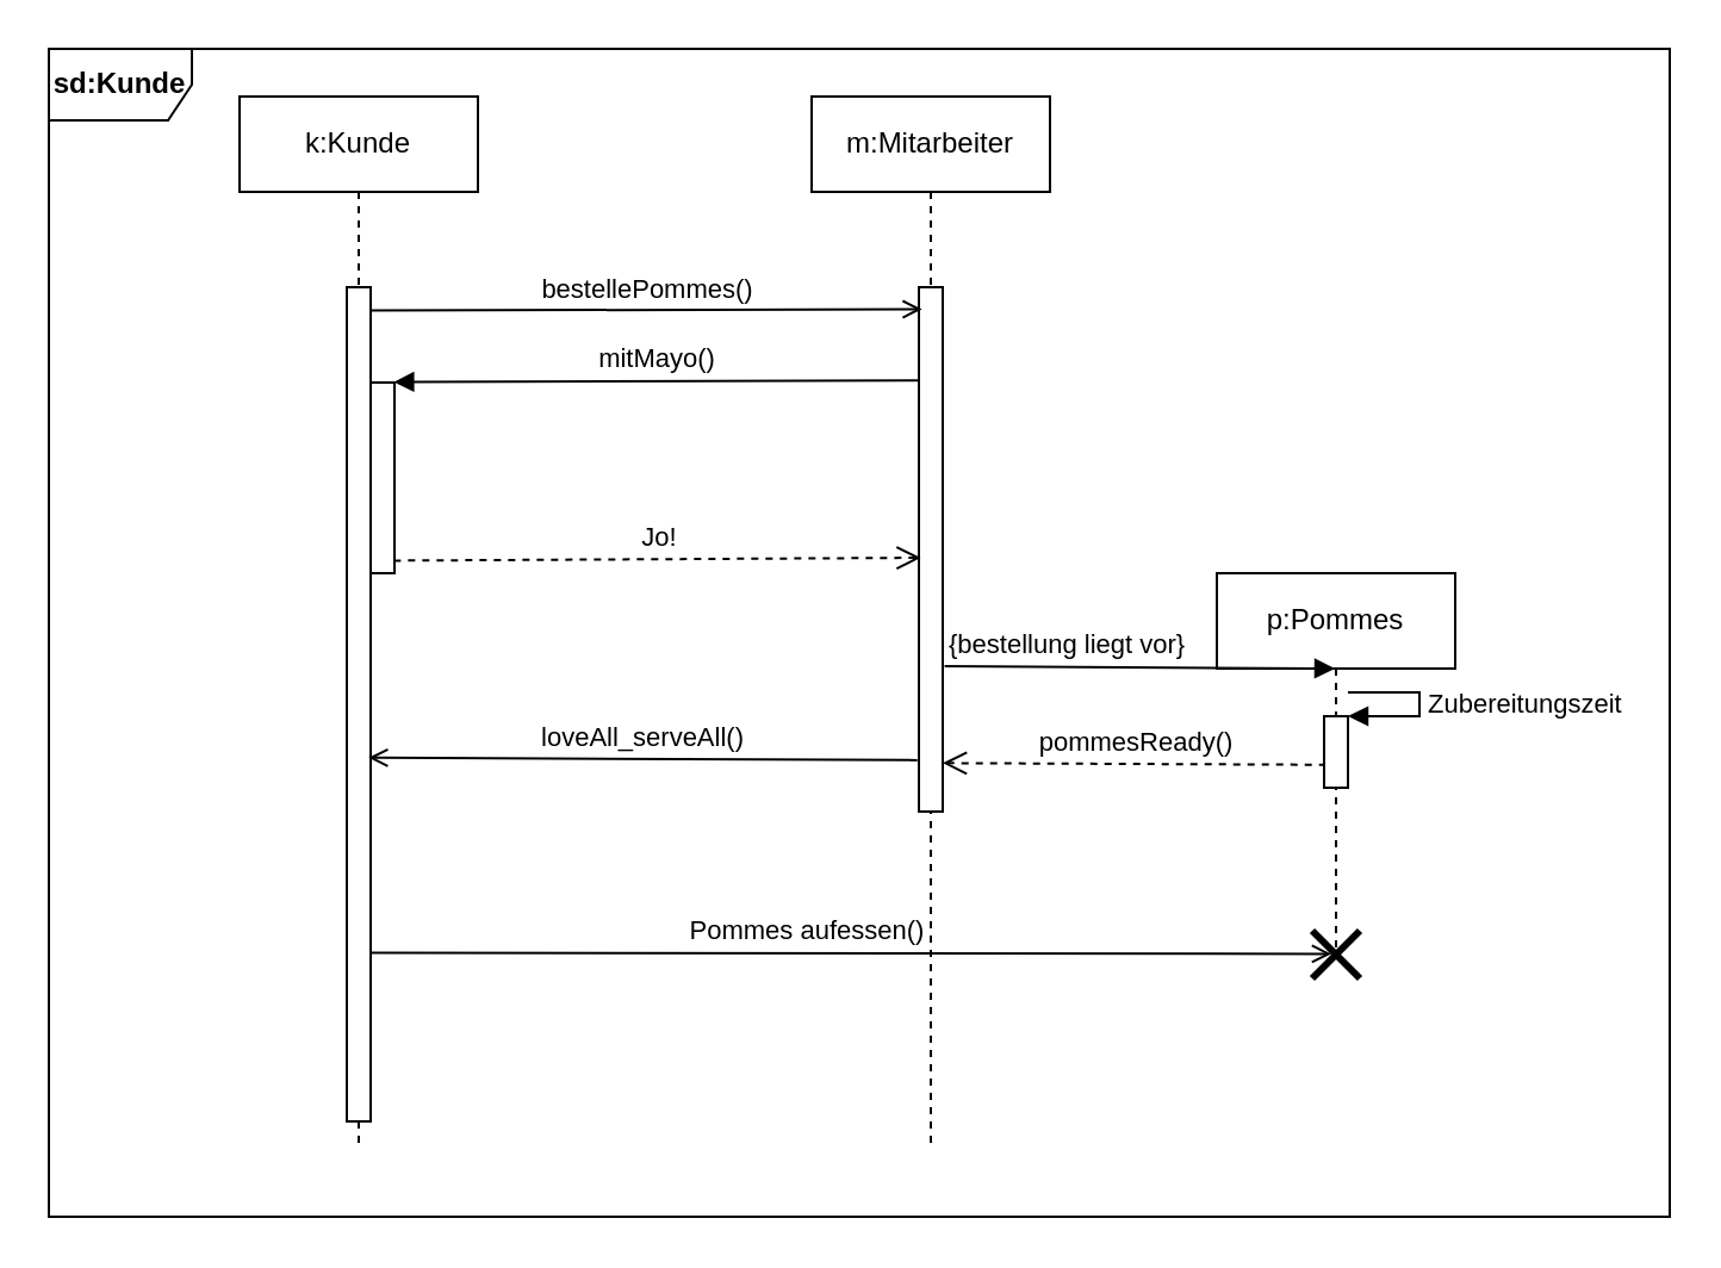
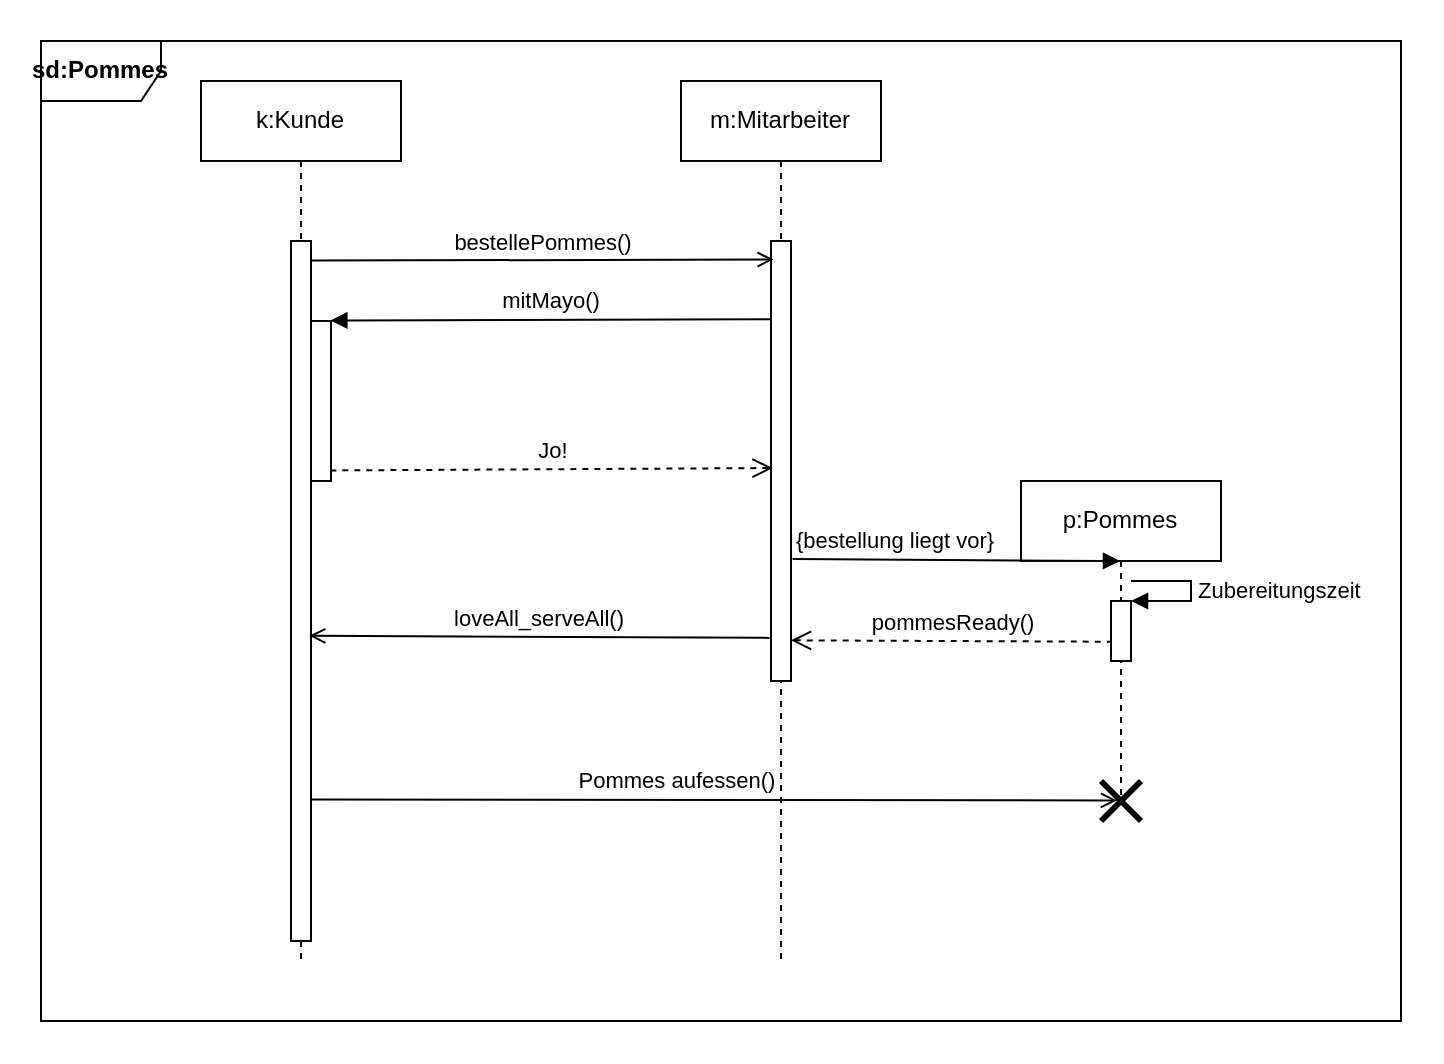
- <mxCell id="18" value="&lt;b&gt;sd:Kunde&lt;/b&gt;" style="shape=umlFrame;whiteSpace=wrap;html=1;" vertex="1" parent="1"><mxGeometry x="20" y="20" width="680" height="490" as="geometry" /></mxCell>
+ <mxCell id="18" value="&lt;b&gt;sd:Pommes&lt;/b&gt;" style="shape=umlFrame;whiteSpace=wrap;html=1;" vertex="1" parent="1"><mxGeometry x="20" y="20" width="680" height="490" as="geometry" /></mxCell>
